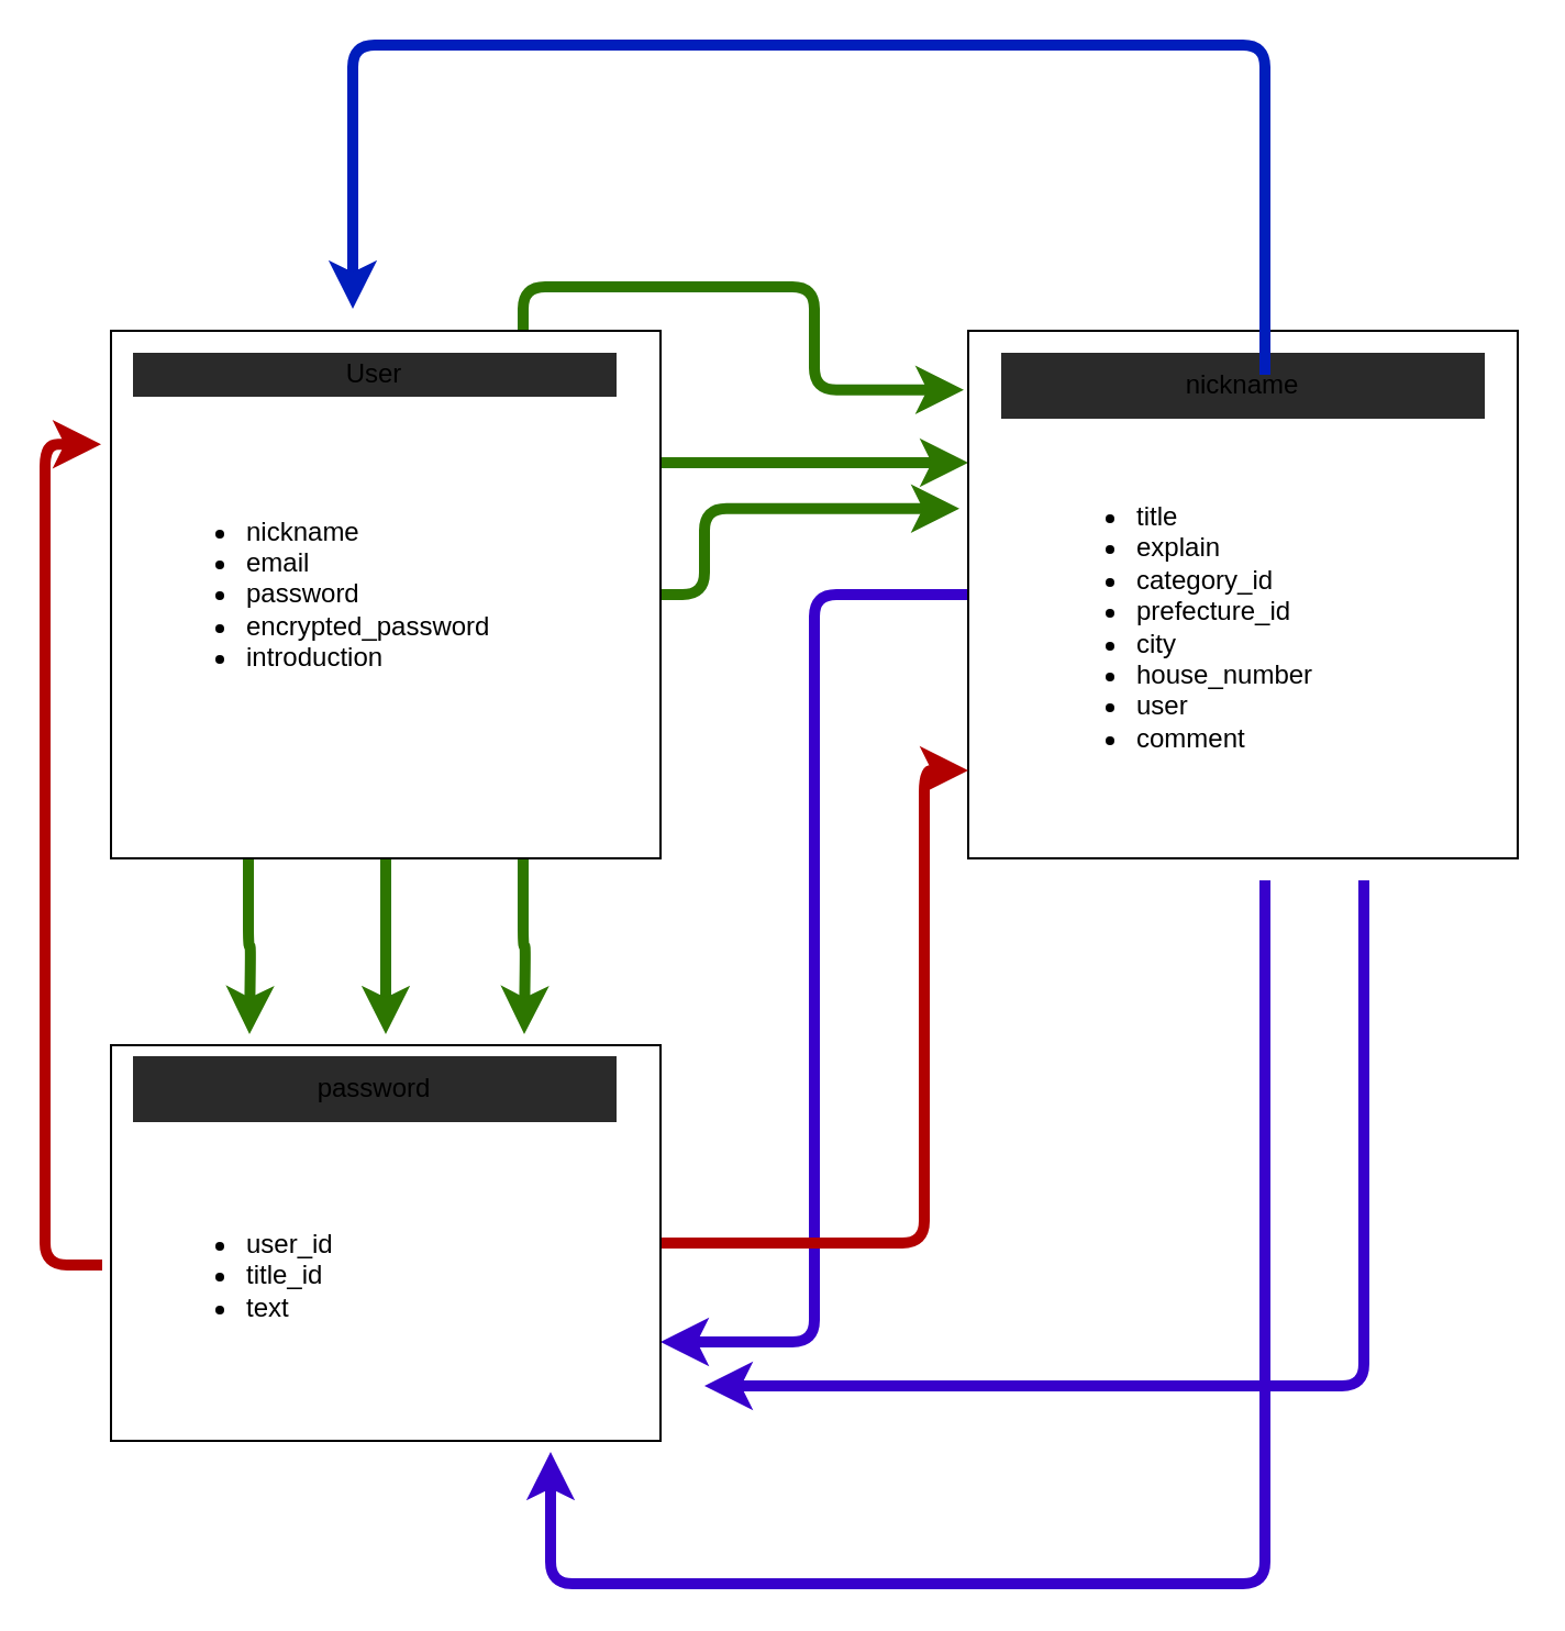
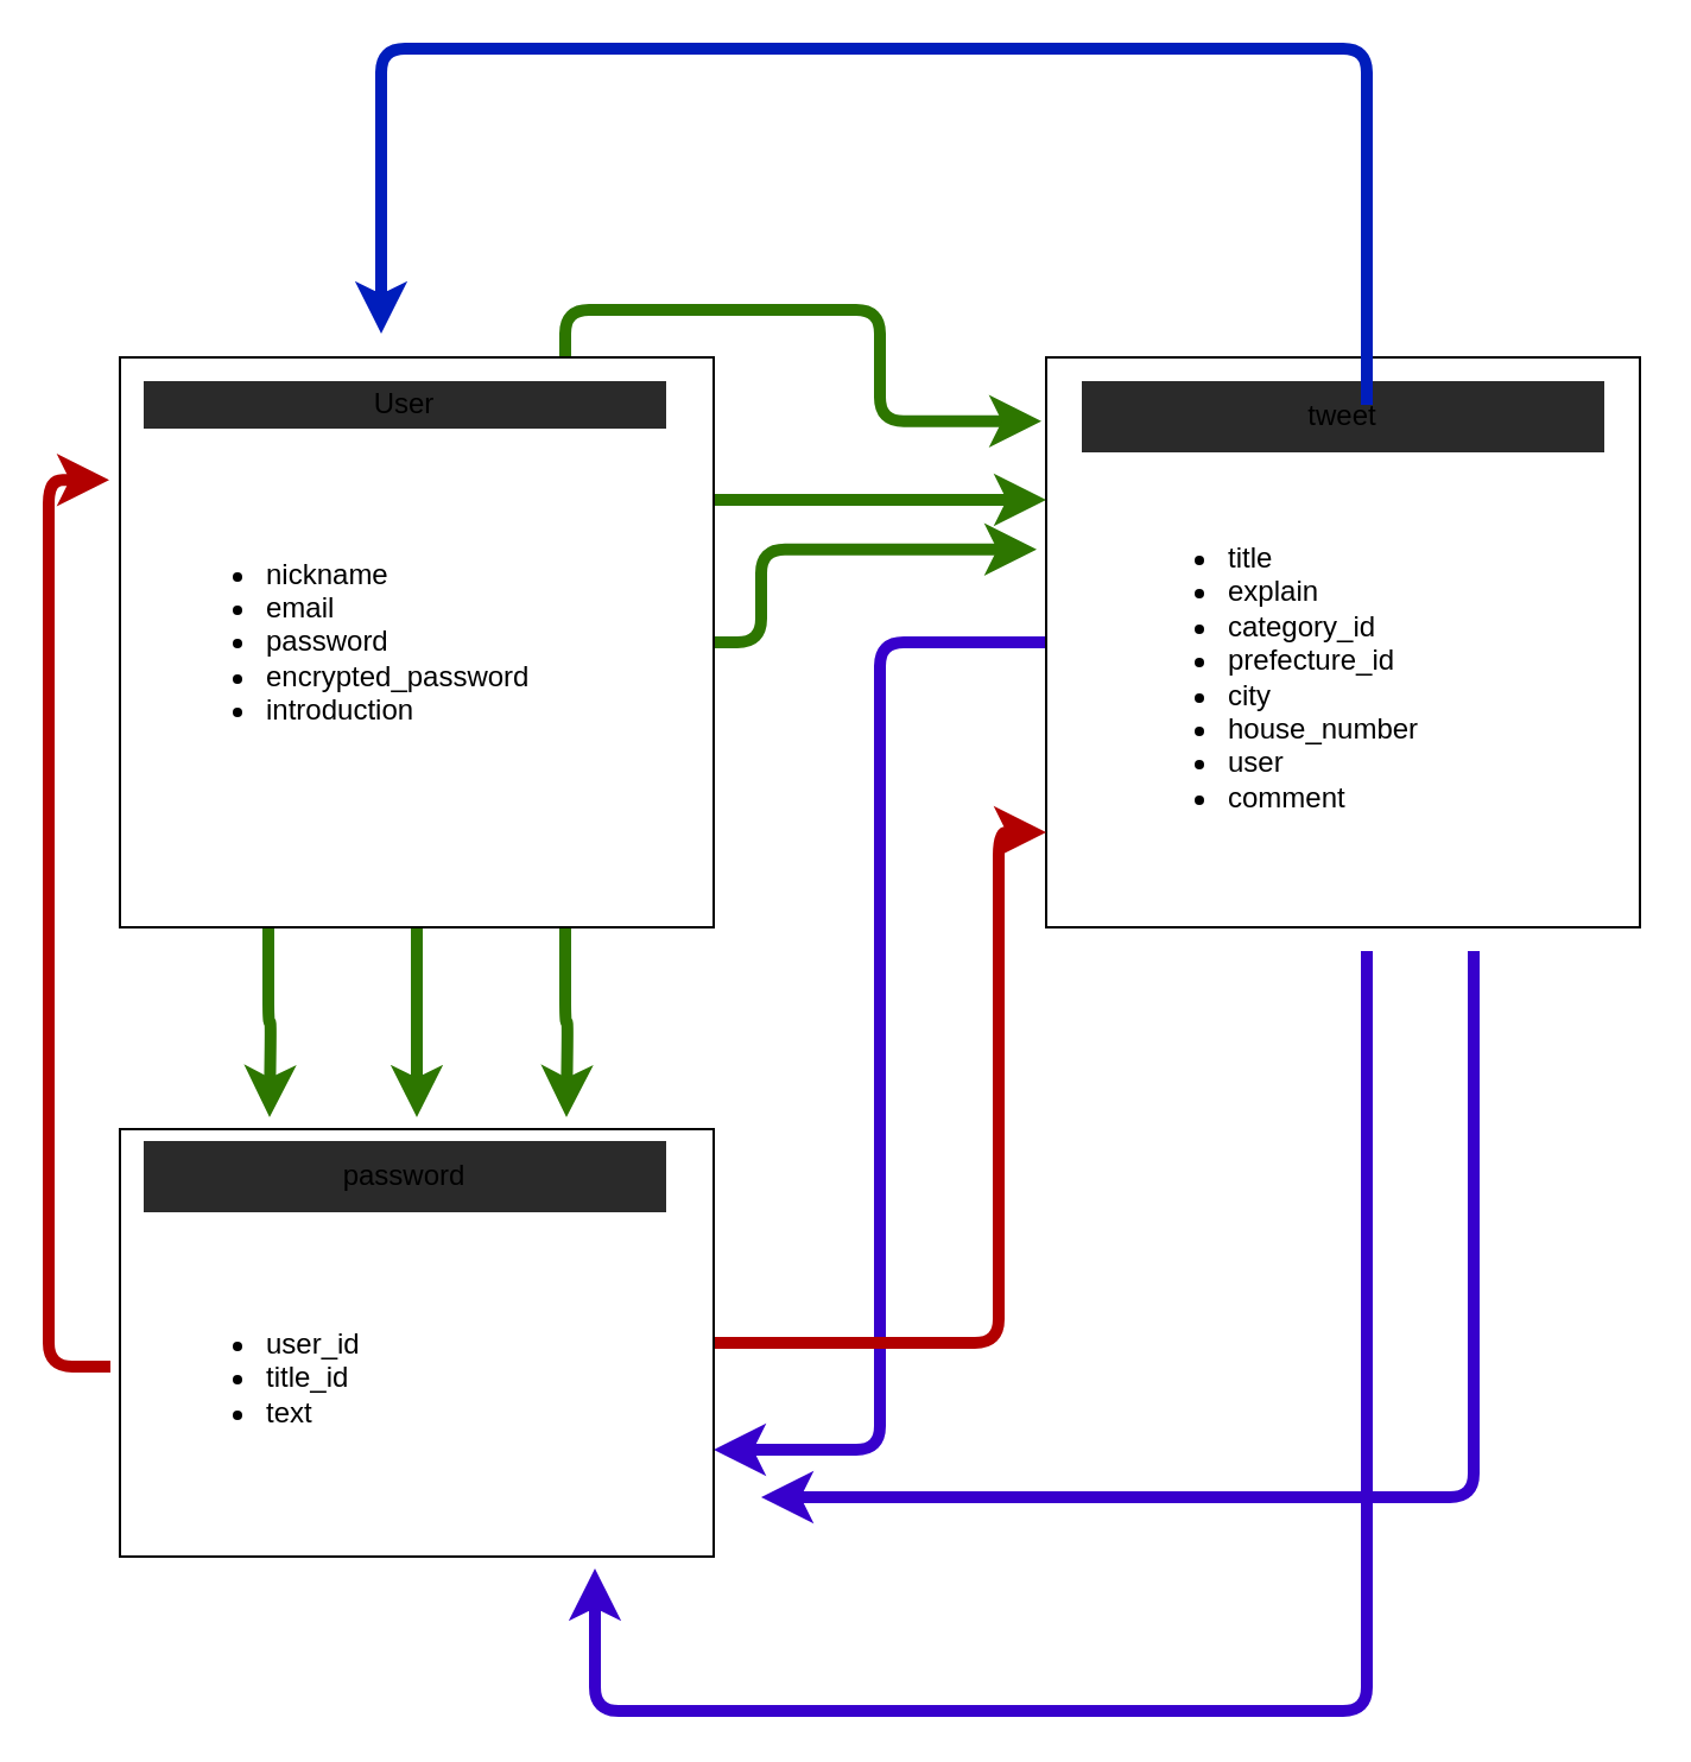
- <mxCell id="15" value="nickname" style="text;html=1;align=center;verticalAlign=middle;whiteSpace=wrap;rounded=0;sketch=0;fillColor=#2a2a2a;" vertex="1" parent="1"><mxGeometry x="455" y="160" width="220" height="30" as="geometry" /></mxCell>
+ <mxCell id="15" value="tweet" style="text;html=1;align=center;verticalAlign=middle;whiteSpace=wrap;rounded=0;sketch=0;fillColor=#2a2a2a;" vertex="1" parent="1"><mxGeometry x="455" y="160" width="220" height="30" as="geometry" /></mxCell>
